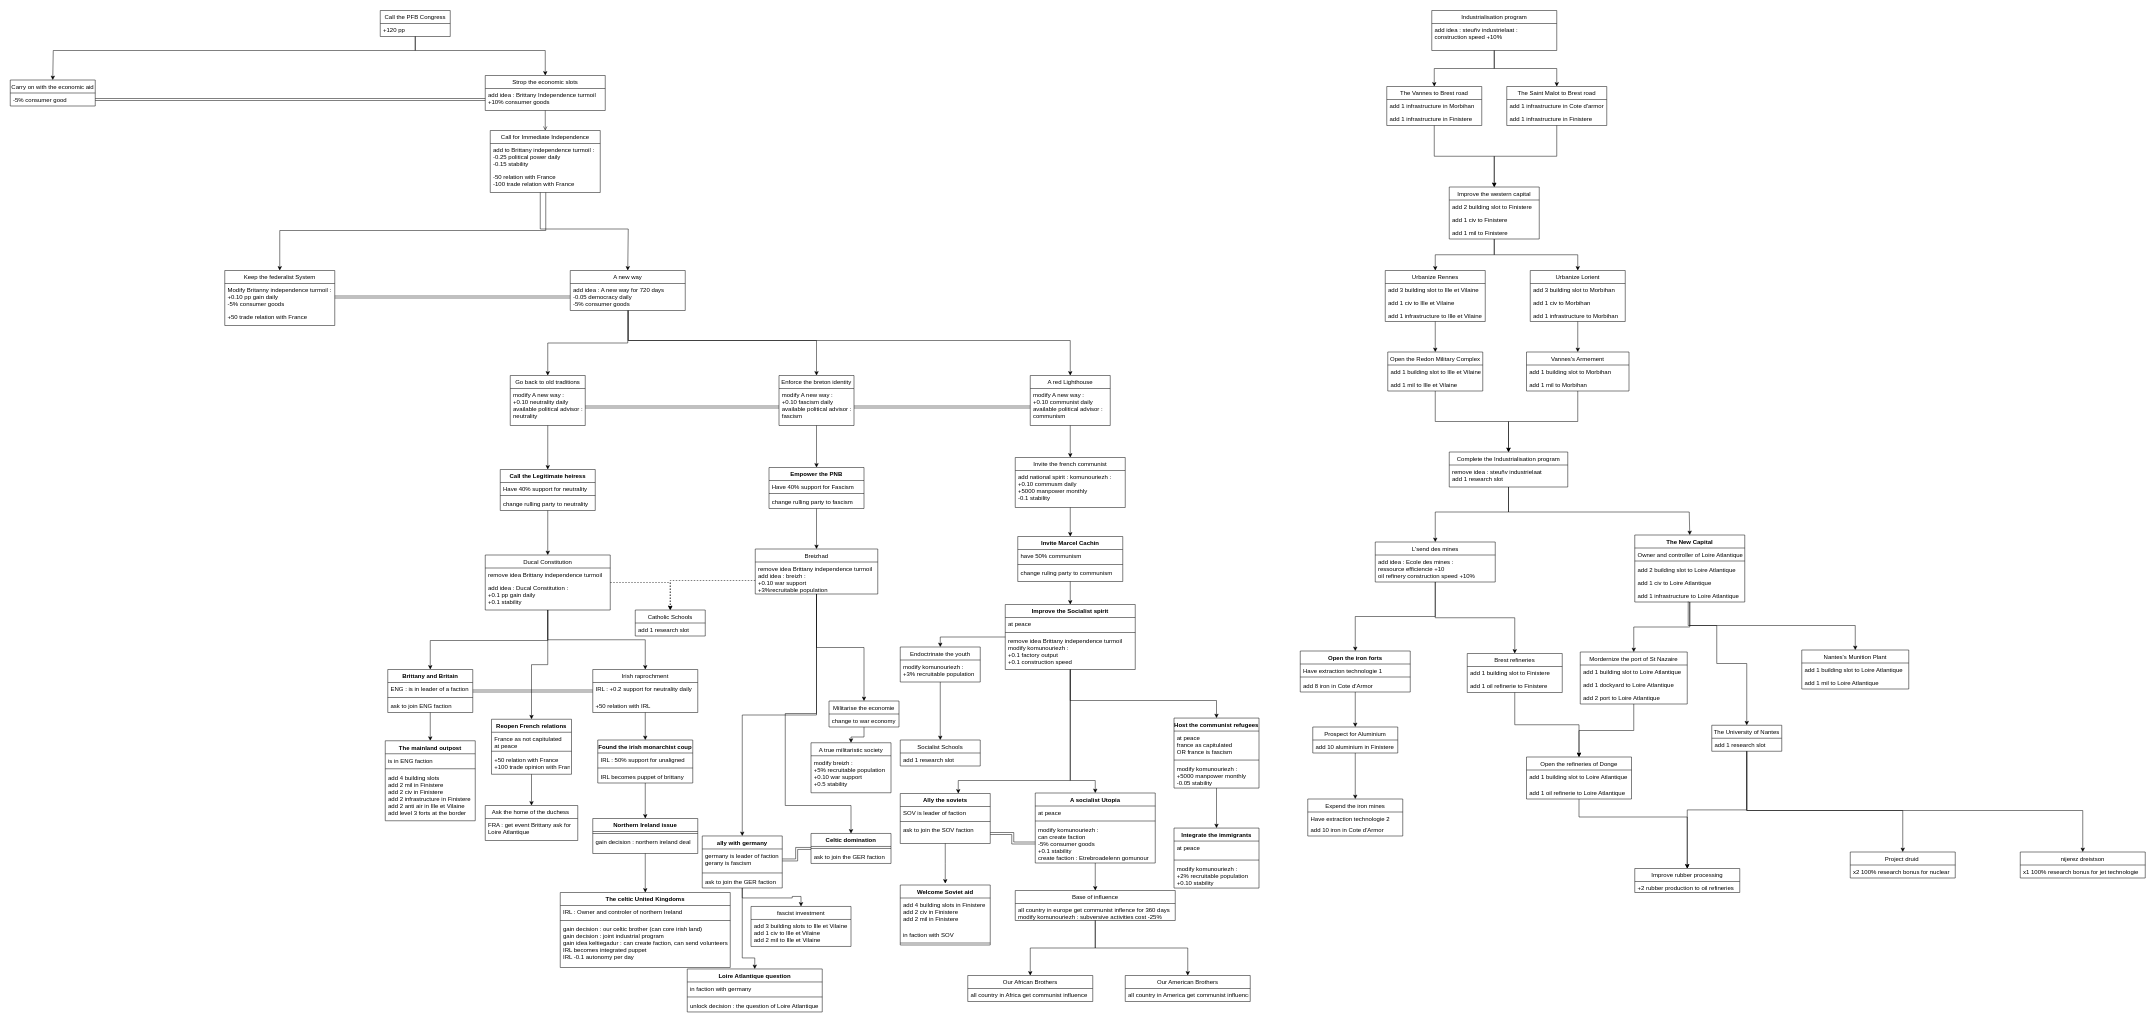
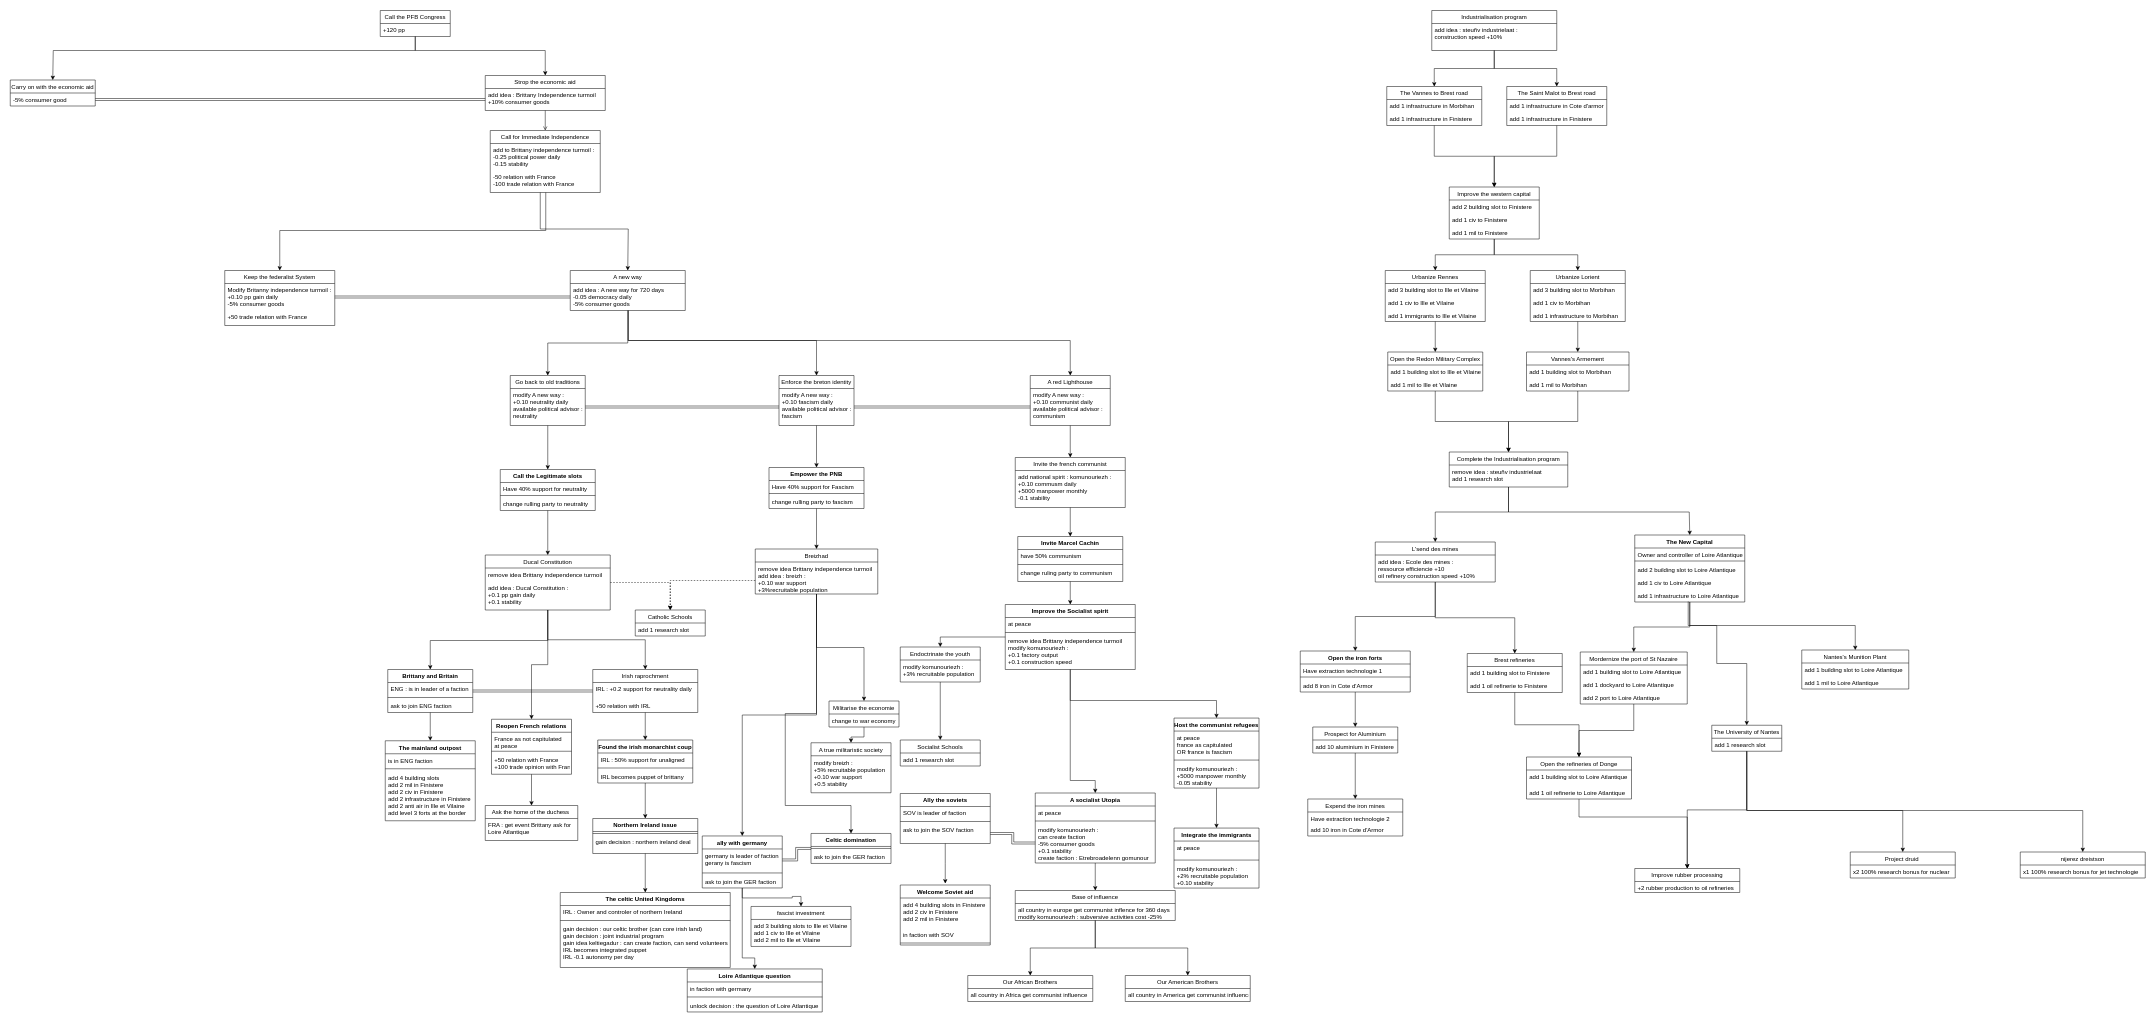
- <mxCell id="9" value="Strop the economic slots" style="swimlane;fontStyle=0;childLayout=stackLayout;horizontal=1;startSize=26;fillColor=none;horizontalStack=0;resizeParent=1;resizeParentMax=0;resizeLast=0;collapsible=1;marginBottom=0;" parent="1" vertex="1"><mxGeometry x="970" y="150" width="240" height="70" as="geometry" /></mxCell>
+ <mxCell id="9" value="Strop the economic aid" style="swimlane;fontStyle=0;childLayout=stackLayout;horizontal=1;startSize=26;fillColor=none;horizontalStack=0;resizeParent=1;resizeParentMax=0;resizeLast=0;collapsible=1;marginBottom=0;" parent="1" vertex="1"><mxGeometry x="970" y="150" width="240" height="70" as="geometry" /></mxCell>
- <mxCell id="59" value="add 1 infrastructure to Ille et Vilaine" style="text;strokeColor=none;fillColor=none;align=left;verticalAlign=top;spacingLeft=4;spacingRight=4;overflow=hidden;rotatable=0;points=[[0,0.5],[1,0.5]];portConstraint=eastwest;" parent="56" vertex="1"><mxGeometry y="78" width="200" height="24" as="geometry" /></mxCell>
+ <mxCell id="59" value="add 1 immigrants to Ille et Vilaine" style="text;strokeColor=none;fillColor=none;align=left;verticalAlign=top;spacingLeft=4;spacingRight=4;overflow=hidden;rotatable=0;points=[[0,0.5],[1,0.5]];portConstraint=eastwest;" parent="56" vertex="1"><mxGeometry y="78" width="200" height="24" as="geometry" /></mxCell>
- <mxCell id="129" value="Call the Legitimate heiress" style="swimlane;fontStyle=1;align=center;verticalAlign=top;childLayout=stackLayout;horizontal=1;startSize=26;horizontalStack=0;resizeParent=1;resizeParentMax=0;resizeLast=0;collapsible=1;marginBottom=0;" parent="1" vertex="1"><mxGeometry x="1000" y="938" width="190" height="82" as="geometry" /></mxCell>
+ <mxCell id="129" value="Call the Legitimate slots" style="swimlane;fontStyle=1;align=center;verticalAlign=top;childLayout=stackLayout;horizontal=1;startSize=26;horizontalStack=0;resizeParent=1;resizeParentMax=0;resizeLast=0;collapsible=1;marginBottom=0;" parent="1" vertex="1"><mxGeometry x="1000" y="938" width="190" height="82" as="geometry" /></mxCell>
- <mxCell id="197" style="edgeStyle=orthogonalEdgeStyle;rounded=0;orthogonalLoop=1;jettySize=auto;html=1;" edge="1" parent="1" source="199" target="218"><mxGeometry relative="1" as="geometry"><Array as="points"><mxPoint x="2140" y="1560" /><mxPoint x="1916" y="1560" /></Array></mxGeometry></mxCell>
